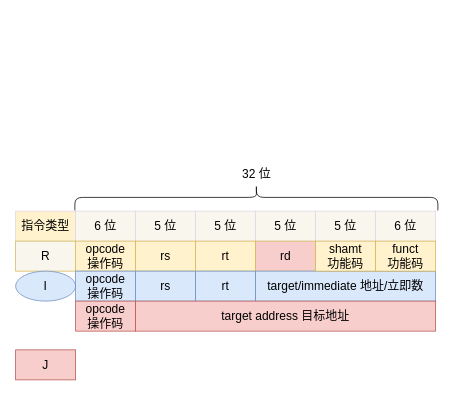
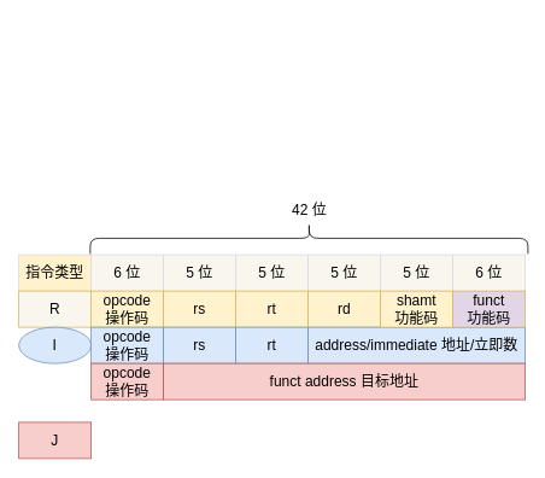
- <mxCell id="25" value="32 位" style="text;html=1;align=center;verticalAlign=middle;resizable=0;points=[];autosize=1;fontSize=16;" vertex="1" parent="1"><mxGeometry x="316.32" y="221" width="50" height="20" as="geometry" /></mxCell>
+ <mxCell id="25" value="42 位" style="text;html=1;align=center;verticalAlign=middle;resizable=0;points=[];autosize=1;fontSize=16;" vertex="1" parent="1"><mxGeometry x="316.32" y="221" width="50" height="20" as="geometry" /></mxCell>
- <mxCell id="19" value="rd" style="rounded=0;whiteSpace=wrap;html=1;fontSize=16;fillColor=#f8cecc;strokeColor=#d6b656;" vertex="1" parent="1"><mxGeometry x="340" y="321" width="80" height="40" as="geometry" /></mxCell>
+ <mxCell id="19" value="rd" style="rounded=0;whiteSpace=wrap;html=1;fontSize=16;fillColor=#fff2cc;strokeColor=#d6b656;" vertex="1" parent="1"><mxGeometry x="340" y="321" width="80" height="40" as="geometry" /></mxCell>
- <mxCell id="22" value="funct&lt;br&gt;功能码" style="rounded=0;whiteSpace=wrap;html=1;fontSize=16;fillColor=#fff2cc;strokeColor=#d6b656;" vertex="1" parent="1"><mxGeometry x="500" y="321" width="80" height="40" as="geometry" /></mxCell>
+ <mxCell id="22" value="funct&lt;br&gt;功能码" style="rounded=0;whiteSpace=wrap;html=1;fontSize=16;fillColor=#e1d5e7;strokeColor=#d6b656;" vertex="1" parent="1"><mxGeometry x="500" y="321" width="80" height="40" as="geometry" /></mxCell>
- <mxCell id="20" value="target/immediate 地址/立即数" style="rounded=0;whiteSpace=wrap;html=1;fontSize=16;fillColor=#dae8fc;strokeColor=#6c8ebf;" vertex="1" parent="1"><mxGeometry x="340" y="361" width="240" height="40" as="geometry" /></mxCell>
+ <mxCell id="20" value="address/immediate 地址/立即数" style="rounded=0;whiteSpace=wrap;html=1;fontSize=16;fillColor=#dae8fc;strokeColor=#6c8ebf;" vertex="1" parent="1"><mxGeometry x="340" y="361" width="240" height="40" as="geometry" /></mxCell>
- <mxCell id="23" value="target address 目标地址" style="rounded=0;whiteSpace=wrap;html=1;fontSize=16;fillColor=#f8cecc;strokeColor=#b85450;" vertex="1" parent="1"><mxGeometry x="180" y="401" width="400" height="40" as="geometry" /></mxCell>
+ <mxCell id="23" value="funct address 目标地址" style="rounded=0;whiteSpace=wrap;html=1;fontSize=16;fillColor=#f8cecc;strokeColor=#b85450;" vertex="1" parent="1"><mxGeometry x="180" y="401" width="400" height="40" as="geometry" /></mxCell>
